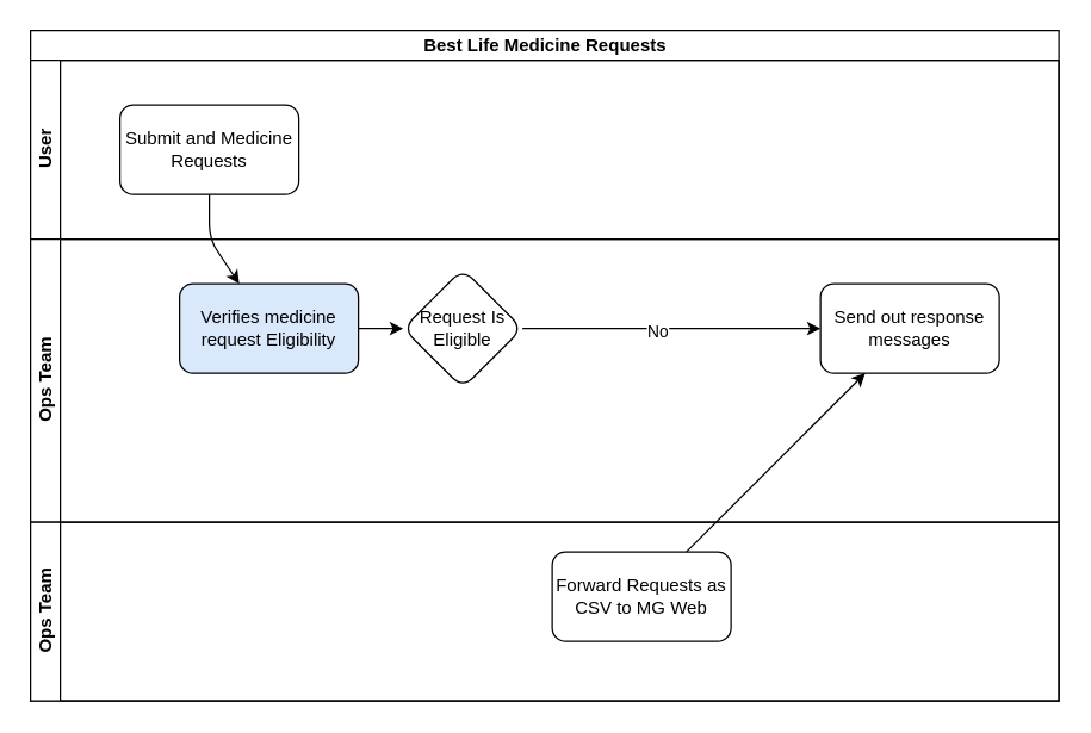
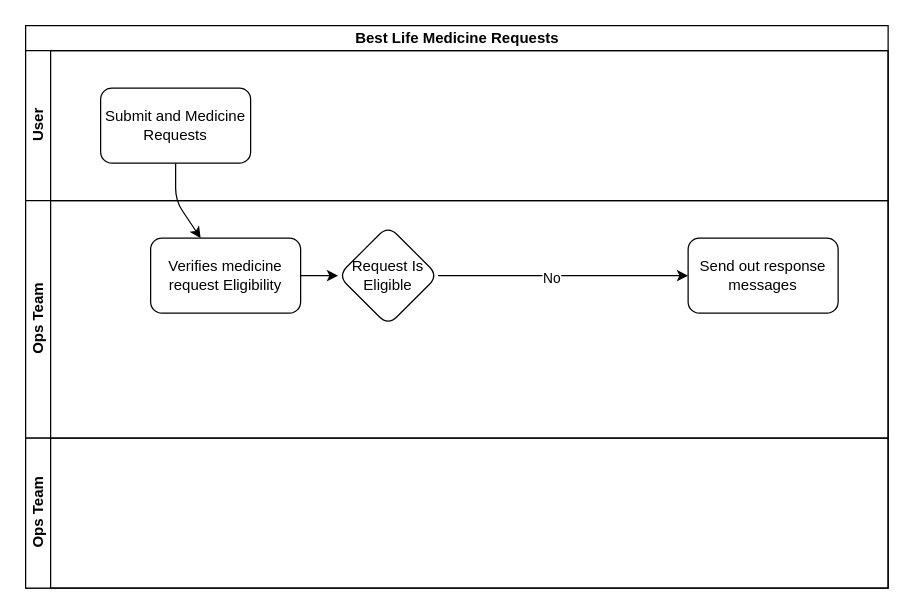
- <mxCell id="7" value="Verifies medicine request Eligibility" style="whiteSpace=wrap;html=1;rounded=1;fillColor=#dae8fc;" parent="5" vertex="1"><mxGeometry x="100" y="30" width="120" height="60" as="geometry" /></mxCell>
+ <mxCell id="7" value="Verifies medicine request Eligibility" style="whiteSpace=wrap;html=1;rounded=1;" parent="5" vertex="1"><mxGeometry x="100" y="30" width="120" height="60" as="geometry" /></mxCell>
- <mxCell id="15" value="" style="edgeStyle=none;html=1;" parent="2" source="14" target="11" edge="1"><mxGeometry relative="1" as="geometry" /></mxCell>
- <mxCell id="14" value="Forward Requests as CSV to MG Web" style="whiteSpace=wrap;html=1;rounded=1;" parent="13" vertex="1"><mxGeometry x="350" y="20" width="120" height="60" as="geometry" /></mxCell>
